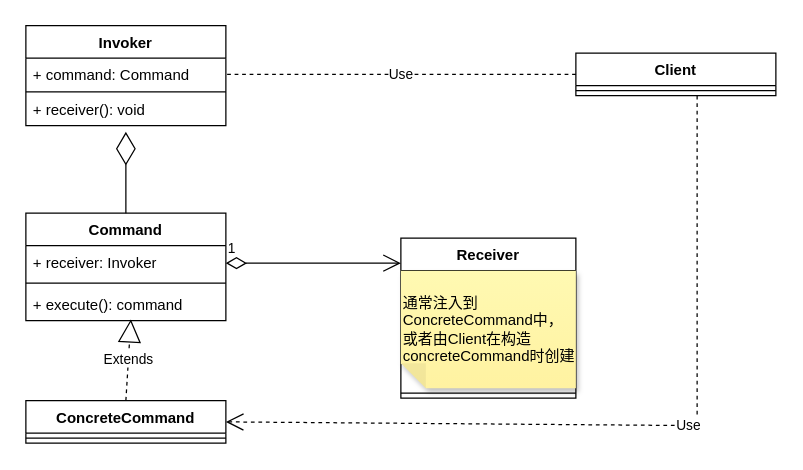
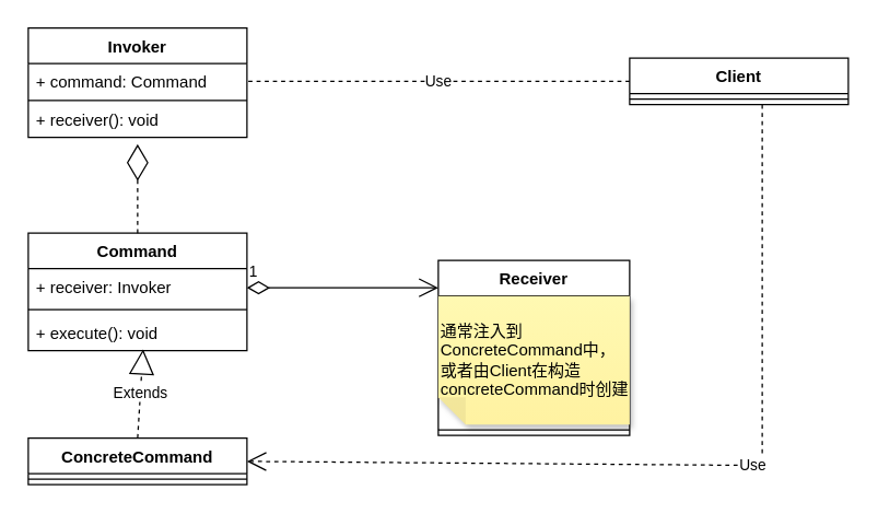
- <mxCell id="17" value="" style="endArrow=diamondThin;endFill=0;endSize=24;html=1;rounded=0;entryX=0.5;entryY=1.192;entryDx=0;entryDy=0;entryPerimeter=0;exitX=0.5;exitY=0;exitDx=0;exitDy=0;" edge="1" parent="1" source="2" target="16"><mxGeometry width="160" relative="1" as="geometry"><mxPoint x="180" y="-10" as="sourcePoint" /><mxPoint x="340" y="-10" as="targetPoint" /></mxGeometry></mxCell>
+ <mxCell id="17" value="" style="endArrow=diamondThin;endFill=0;endSize=24;html=1;rounded=0;entryX=0.5;entryY=1.192;entryDx=0;entryDy=0;entryPerimeter=0;exitX=0.5;exitY=0;exitDx=0;exitDy=0;dashed=1;" edge="1" parent="1" source="2" target="16"><mxGeometry width="160" relative="1" as="geometry"><mxPoint x="180" y="-10" as="sourcePoint" /><mxPoint x="340" y="-10" as="targetPoint" /></mxGeometry></mxCell>
- <mxCell id="5" value="+ execute(): command" style="text;strokeColor=none;fillColor=none;align=left;verticalAlign=top;spacingLeft=4;spacingRight=4;overflow=hidden;rotatable=0;points=[[0,0.5],[1,0.5]];portConstraint=eastwest;whiteSpace=wrap;html=1;" vertex="1" parent="2"><mxGeometry y="60" width="160" height="26" as="geometry" /></mxCell>
+ <mxCell id="5" value="+ execute(): void" style="text;strokeColor=none;fillColor=none;align=left;verticalAlign=top;spacingLeft=4;spacingRight=4;overflow=hidden;rotatable=0;points=[[0,0.5],[1,0.5]];portConstraint=eastwest;whiteSpace=wrap;html=1;" vertex="1" parent="2"><mxGeometry y="60" width="160" height="26" as="geometry" /></mxCell>
